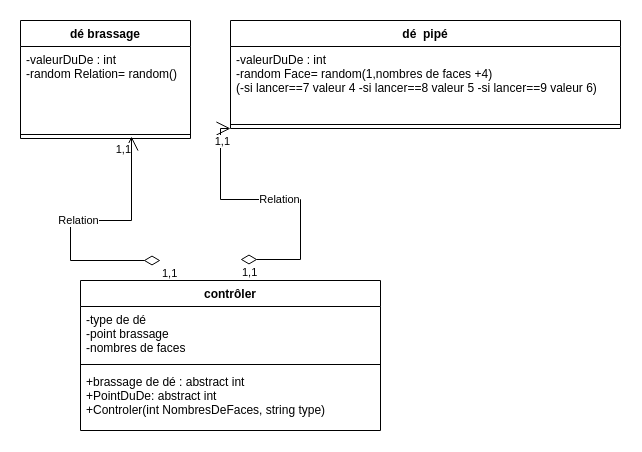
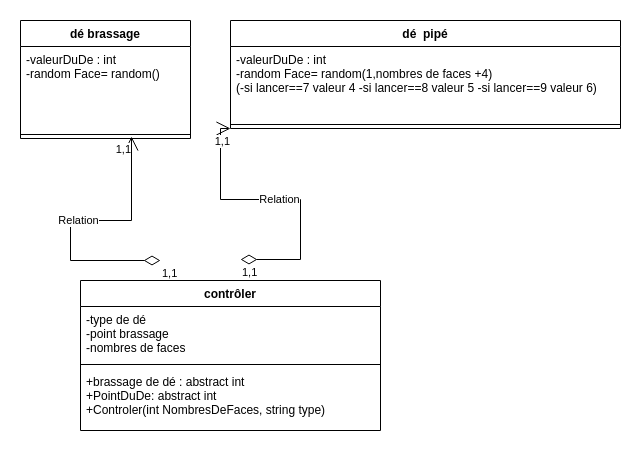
- <mxCell id="3" value="-valeurDuDe : int&#10;-random Relation= random()&#10;" style="text;strokeColor=none;fillColor=none;align=left;verticalAlign=top;spacingLeft=4;spacingRight=4;overflow=hidden;rotatable=0;points=[[0,0.5],[1,0.5]];portConstraint=eastwest;" parent="2" vertex="1"><mxGeometry y="26" width="170" height="84" as="geometry" /></mxCell>
+ <mxCell id="3" value="-valeurDuDe : int&#10;-random Face= random()&#10;" style="text;strokeColor=none;fillColor=none;align=left;verticalAlign=top;spacingLeft=4;spacingRight=4;overflow=hidden;rotatable=0;points=[[0,0.5],[1,0.5]];portConstraint=eastwest;" parent="2" vertex="1"><mxGeometry y="26" width="170" height="84" as="geometry" /></mxCell>
